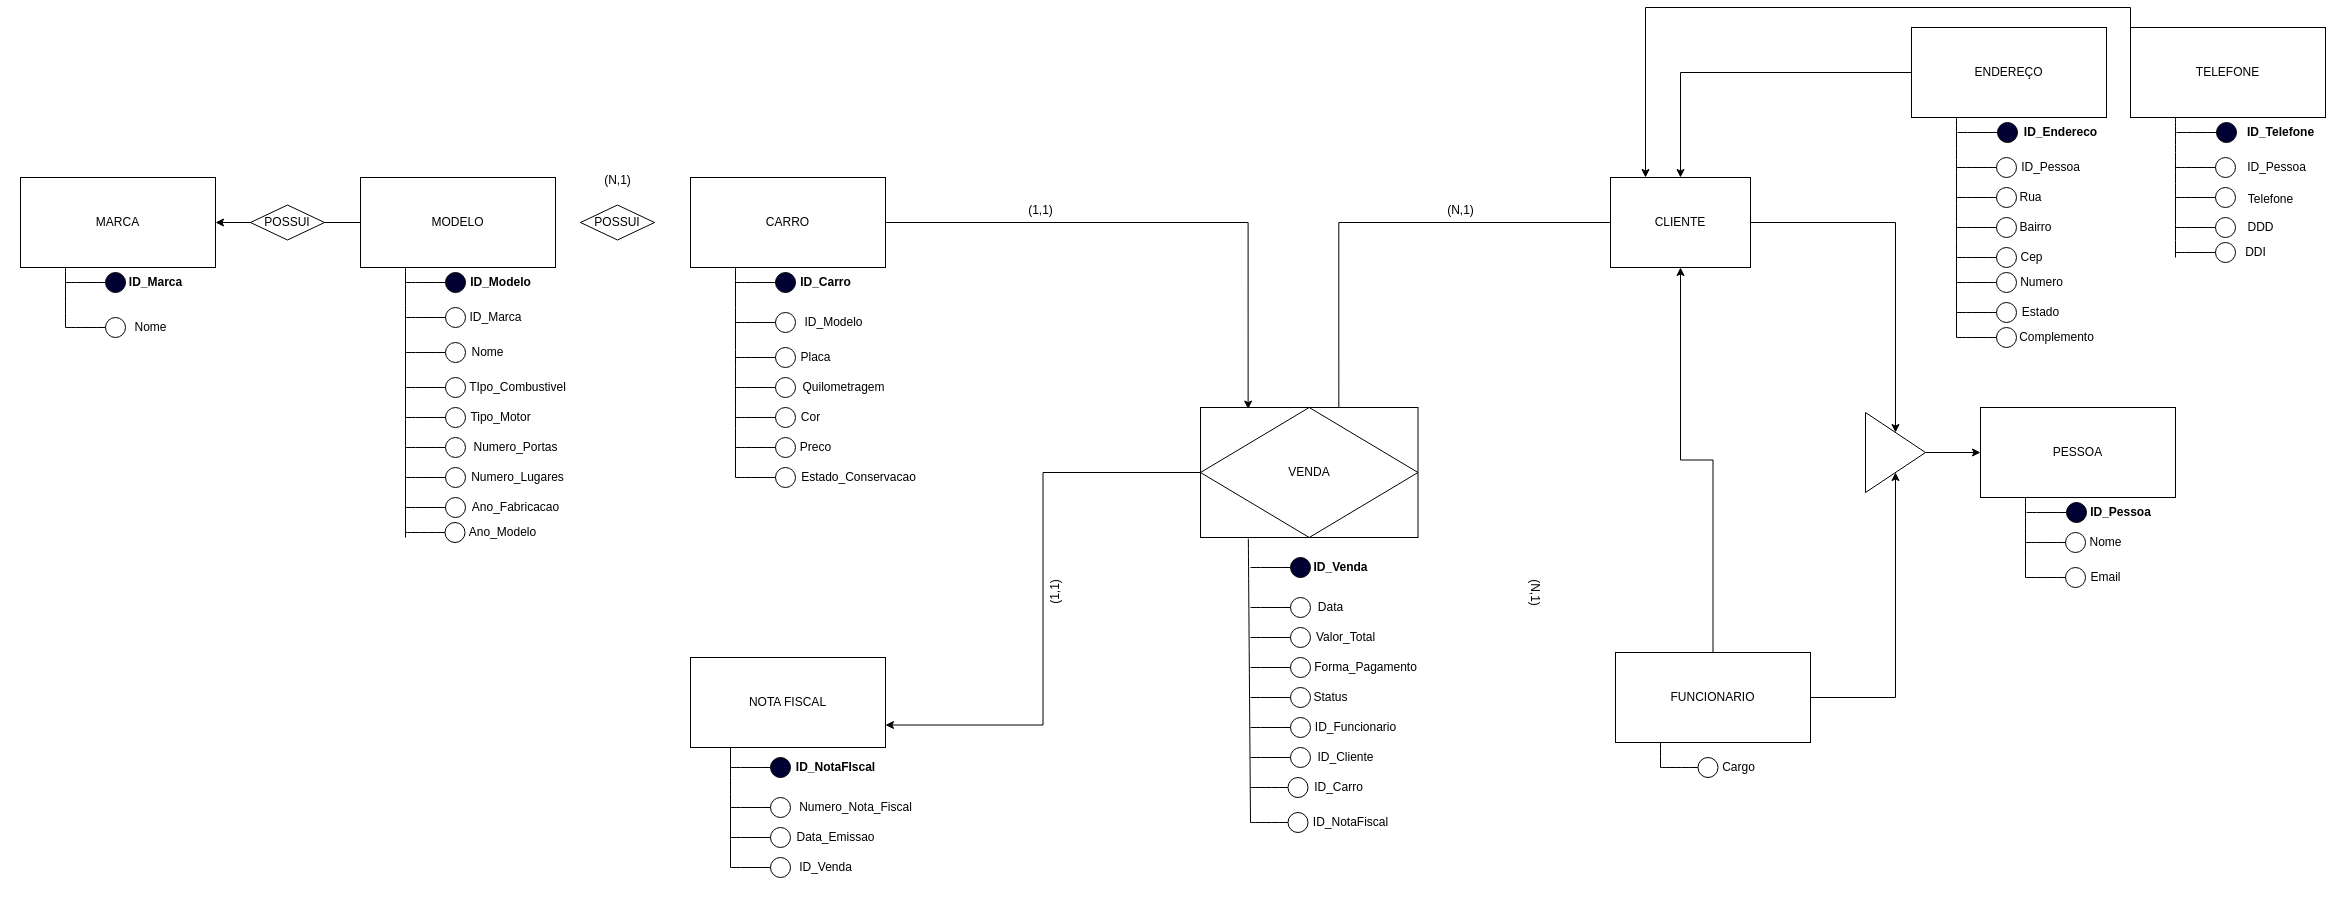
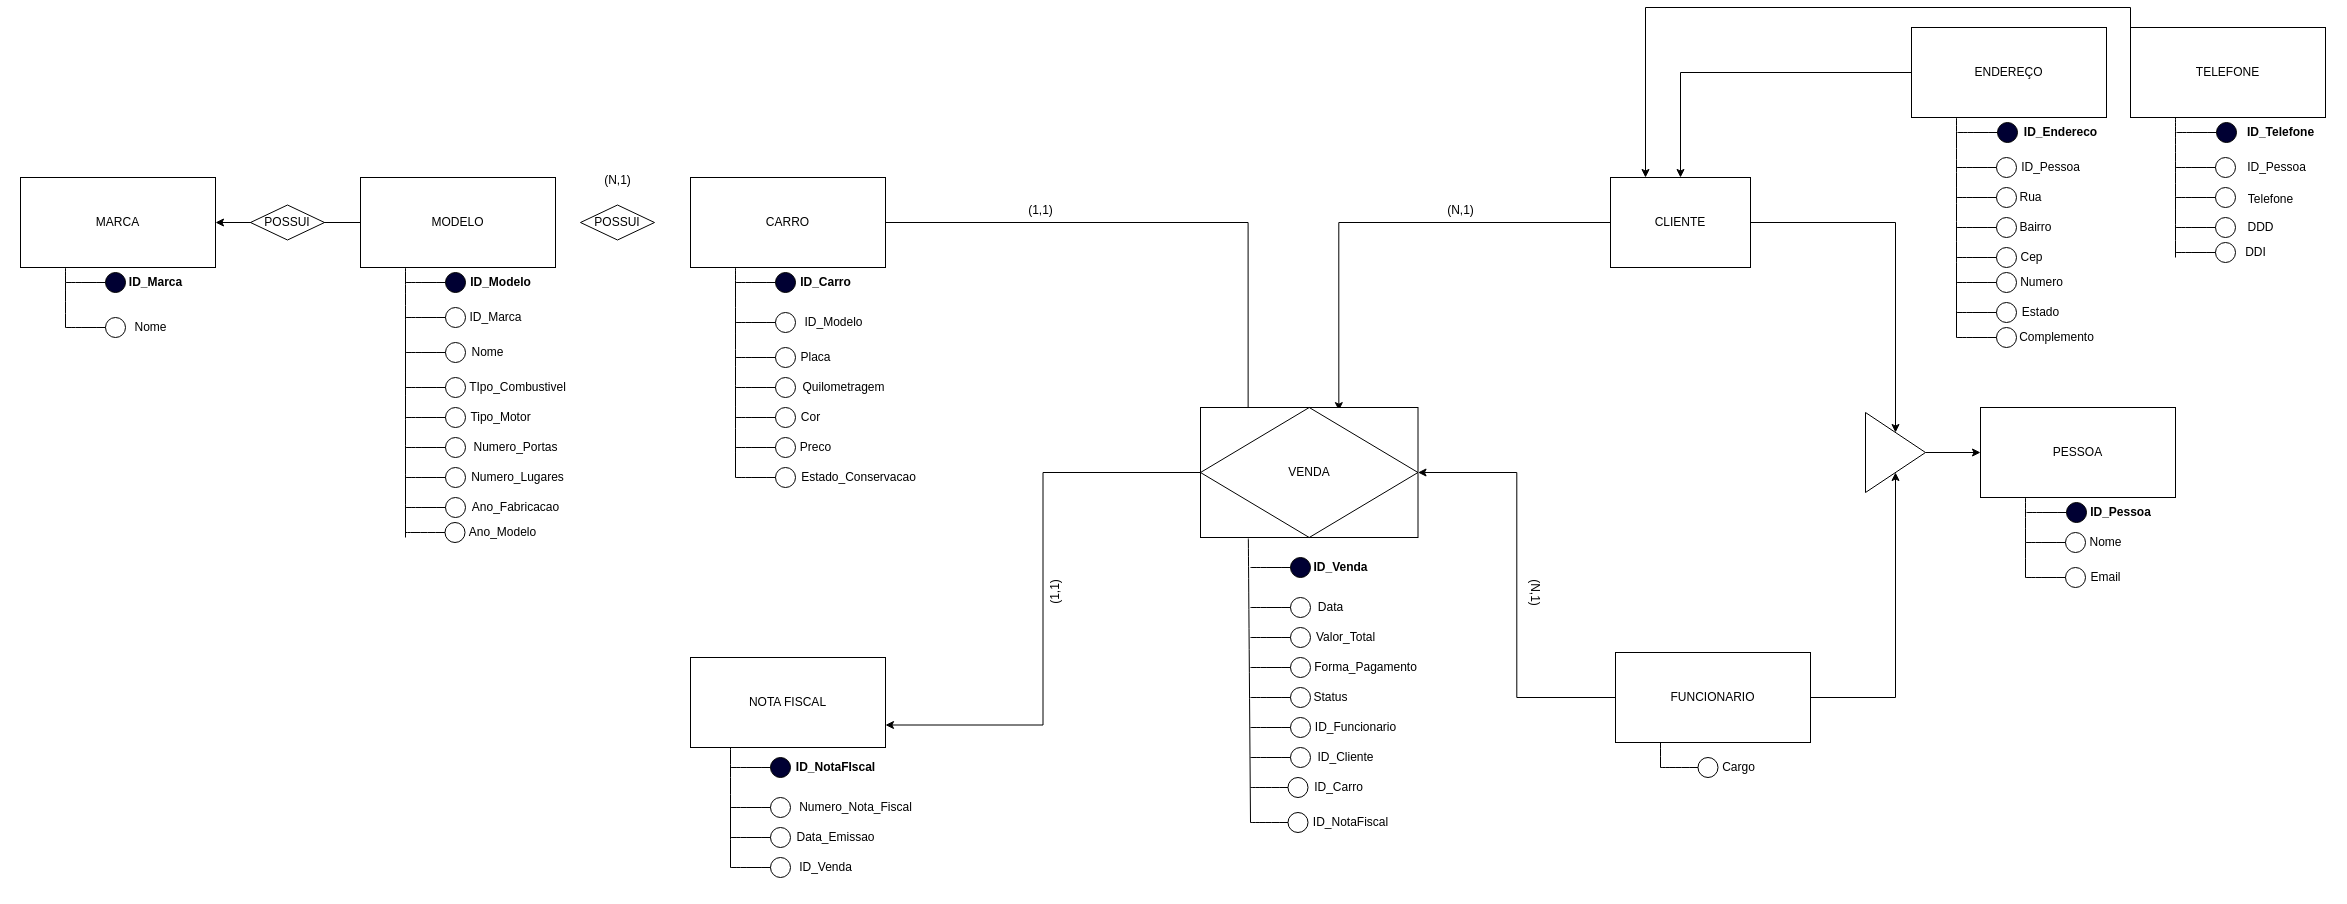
- <mxCell id="2" style="edgeStyle=orthogonalEdgeStyle;rounded=0;orthogonalLoop=1;jettySize=auto;html=1;exitX=1;exitY=0.5;exitDx=0;exitDy=0;entryX=0.219;entryY=0.012;entryDx=0;entryDy=0;entryPerimeter=0;" edge="1" parent="1" source="3" target="149"><mxGeometry relative="1" as="geometry" /></mxCell>
+ <mxCell id="2" style="edgeStyle=orthogonalEdgeStyle;rounded=0;orthogonalLoop=1;jettySize=auto;html=1;exitX=1;exitY=0.5;exitDx=0;exitDy=0;entryX=0.219;entryY=0.012;entryDx=0;entryDy=0;entryPerimeter=0;endArrow=none;" edge="1" parent="1" source="3" target="149"><mxGeometry relative="1" as="geometry" /></mxCell>
- <mxCell id="36" style="edgeStyle=orthogonalEdgeStyle;rounded=0;orthogonalLoop=1;jettySize=auto;html=1;exitX=0;exitY=0.5;exitDx=0;exitDy=0;entryX=0.636;entryY=0.024;entryDx=0;entryDy=0;entryPerimeter=0;endArrow=none;" edge="1" parent="1" source="37" target="149"><mxGeometry relative="1" as="geometry" /></mxCell>
+ <mxCell id="36" style="edgeStyle=orthogonalEdgeStyle;rounded=0;orthogonalLoop=1;jettySize=auto;html=1;exitX=0;exitY=0.5;exitDx=0;exitDy=0;entryX=0.636;entryY=0.024;entryDx=0;entryDy=0;entryPerimeter=0;" edge="1" parent="1" source="37" target="149"><mxGeometry relative="1" as="geometry" /></mxCell>
- <mxCell id="39" style="edgeStyle=orthogonalEdgeStyle;rounded=0;orthogonalLoop=1;jettySize=auto;html=1;" edge="1" parent="1" source="40" target="37"><mxGeometry relative="1" as="geometry" /></mxCell>
+ <mxCell id="39" style="edgeStyle=orthogonalEdgeStyle;rounded=0;orthogonalLoop=1;jettySize=auto;html=1;entryX=1;entryY=0.5;entryDx=0;entryDy=0;" edge="1" parent="1" source="40" target="149"><mxGeometry relative="1" as="geometry" /></mxCell>
